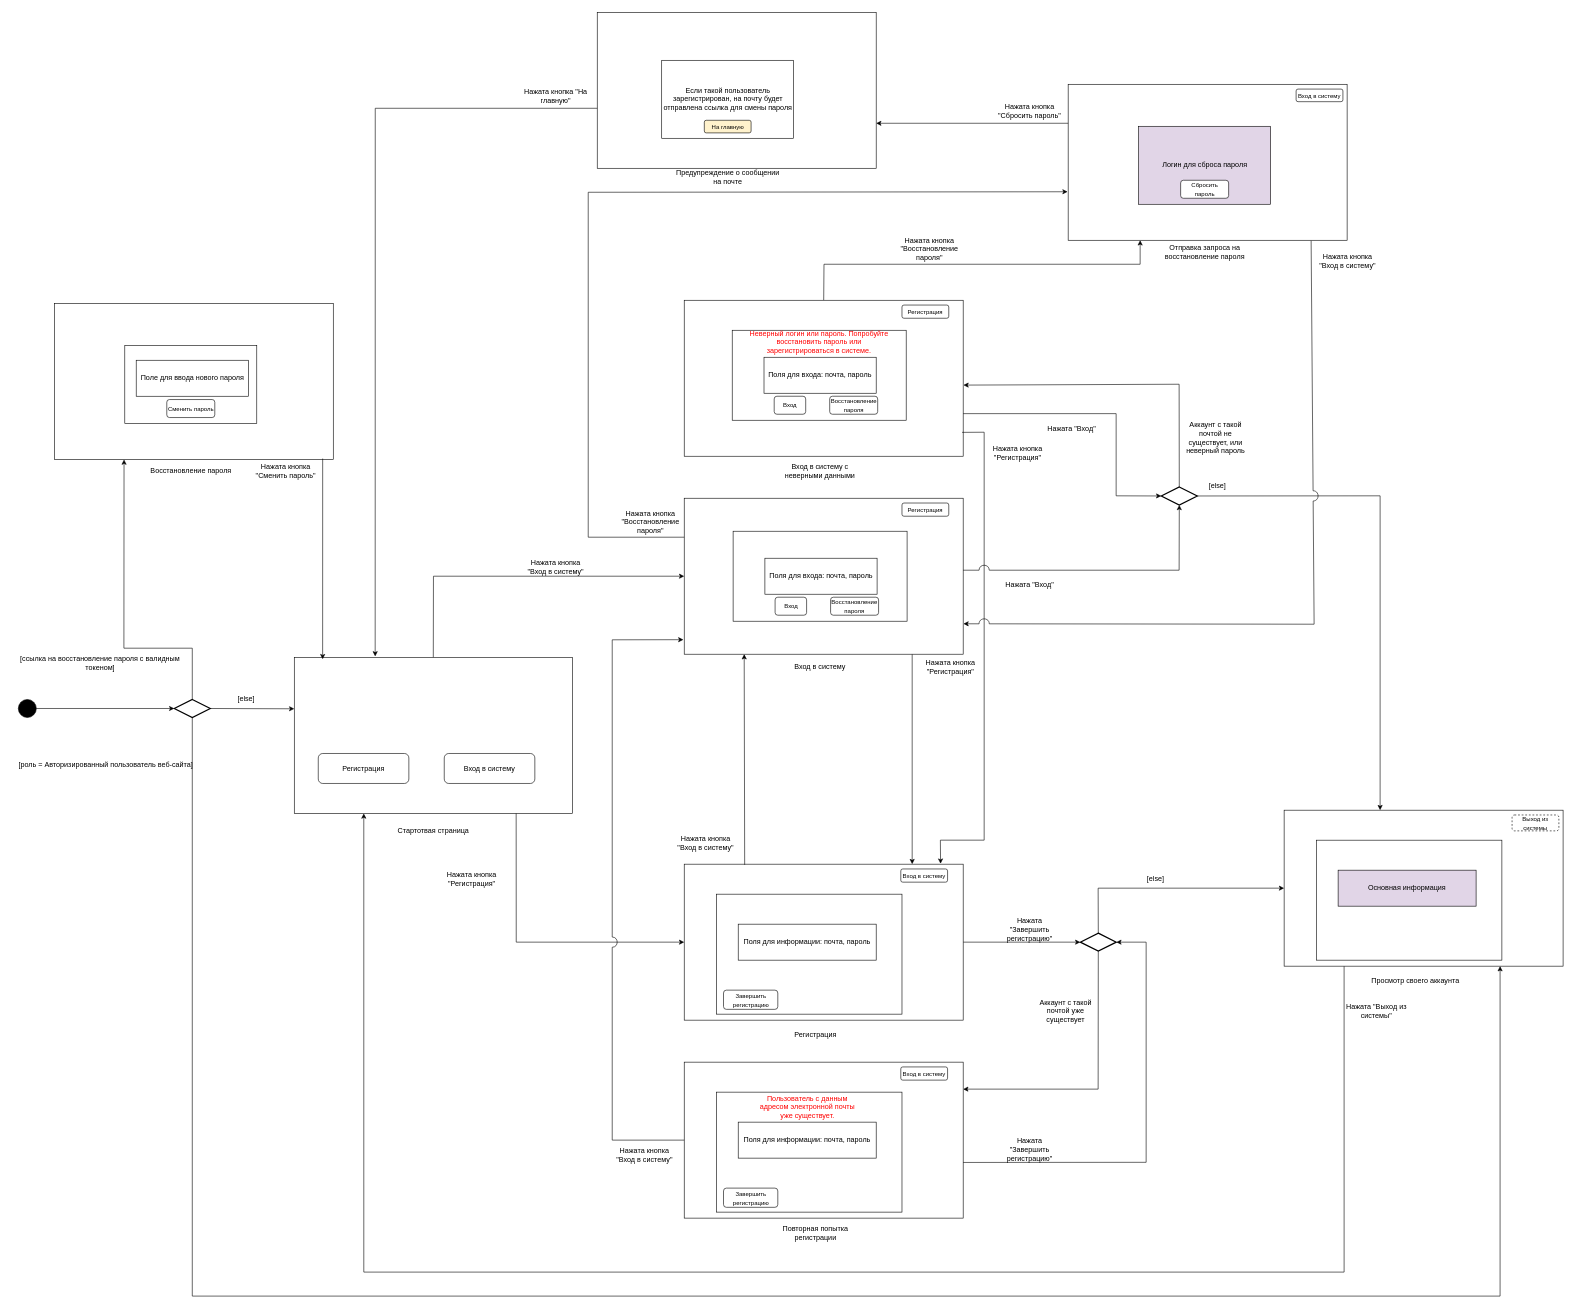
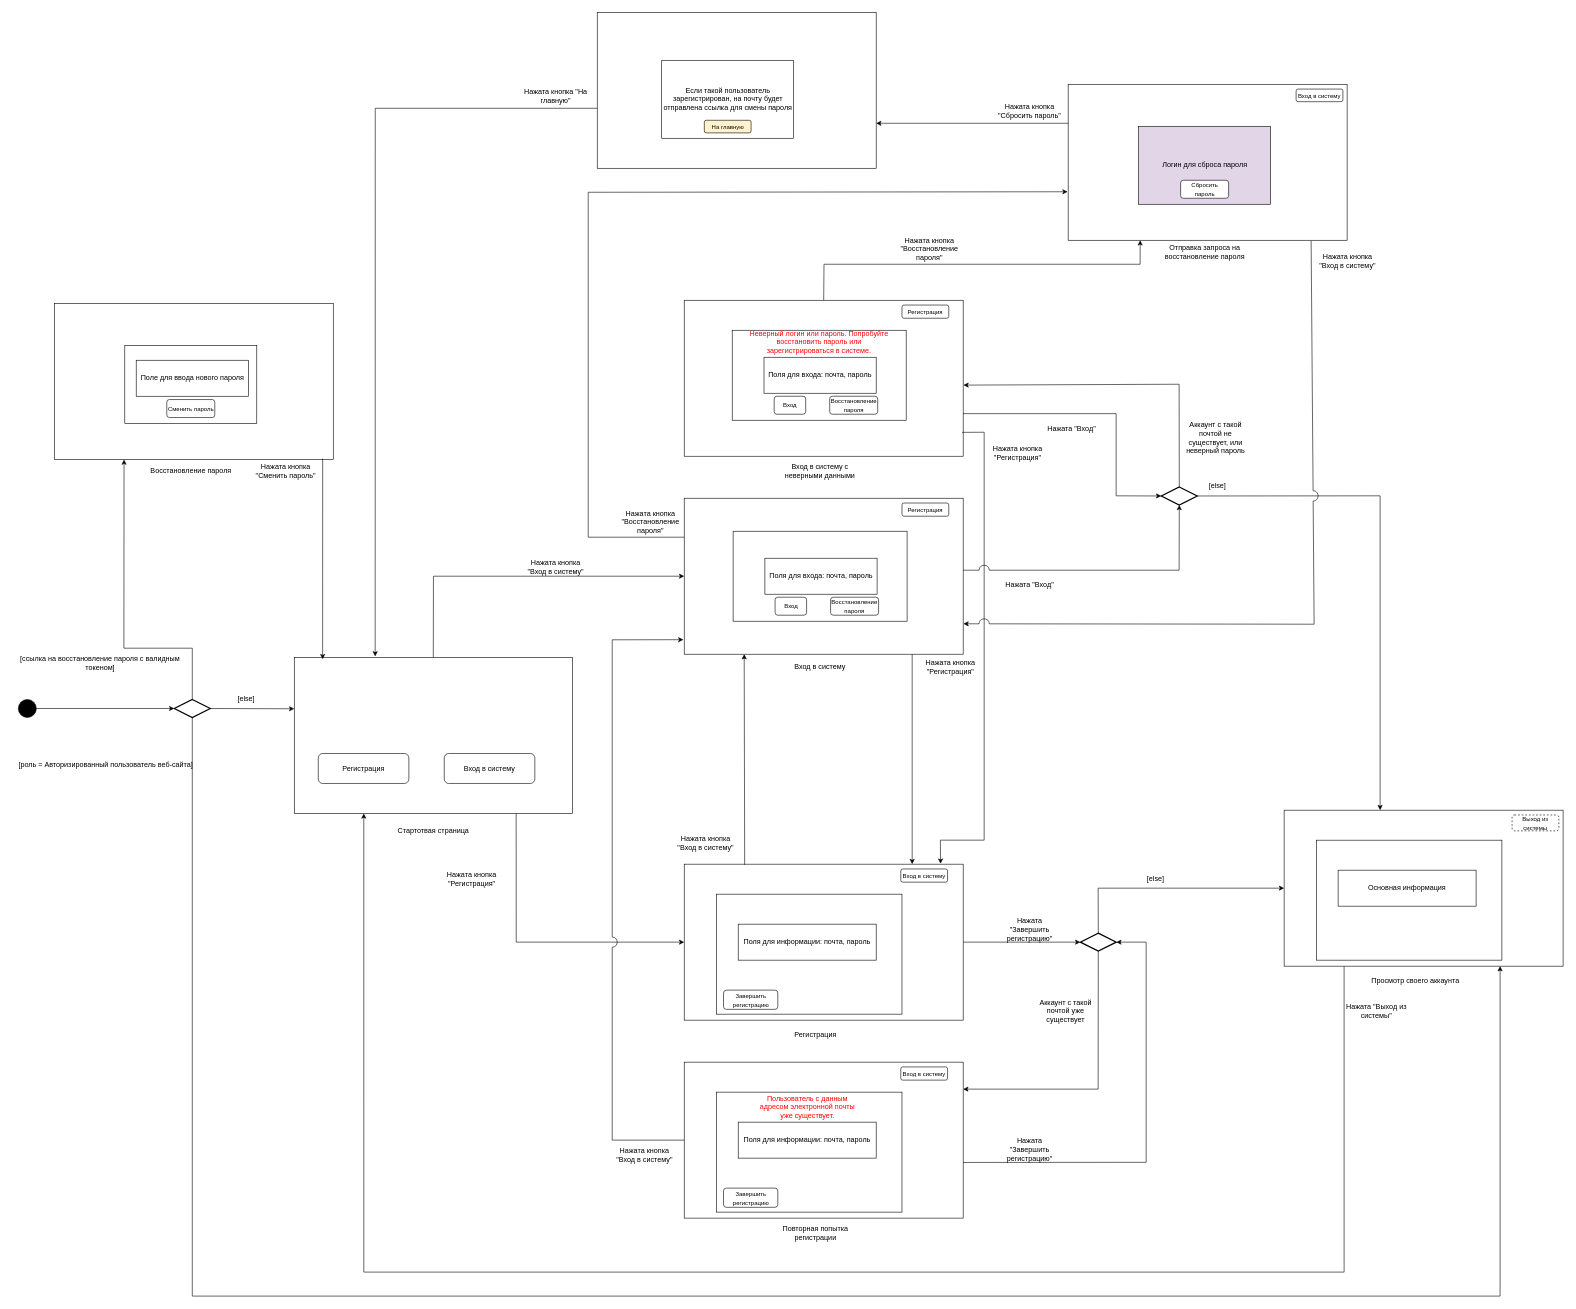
- <mxCell id="13" value="Предупреждение о сообщении на почте" style="text;html=1;strokeColor=none;fillColor=none;align=center;verticalAlign=middle;whiteSpace=wrap;rounded=0;" parent="1" vertex="1"><mxGeometry x="1122.5" y="280" width="180" height="30" as="geometry" /></mxCell>
- <mxCell id="52" value="Основная информация" style="rounded=0;whiteSpace=wrap;html=1;fillColor=#e1d5e7;" parent="46" vertex="1"><mxGeometry x="90" y="100" width="230" height="60" as="geometry" /></mxCell>
+ <mxCell id="52" value="Основная информация" style="rounded=0;whiteSpace=wrap;html=1;" parent="46" vertex="1"><mxGeometry x="90" y="100" width="230" height="60" as="geometry" /></mxCell>
